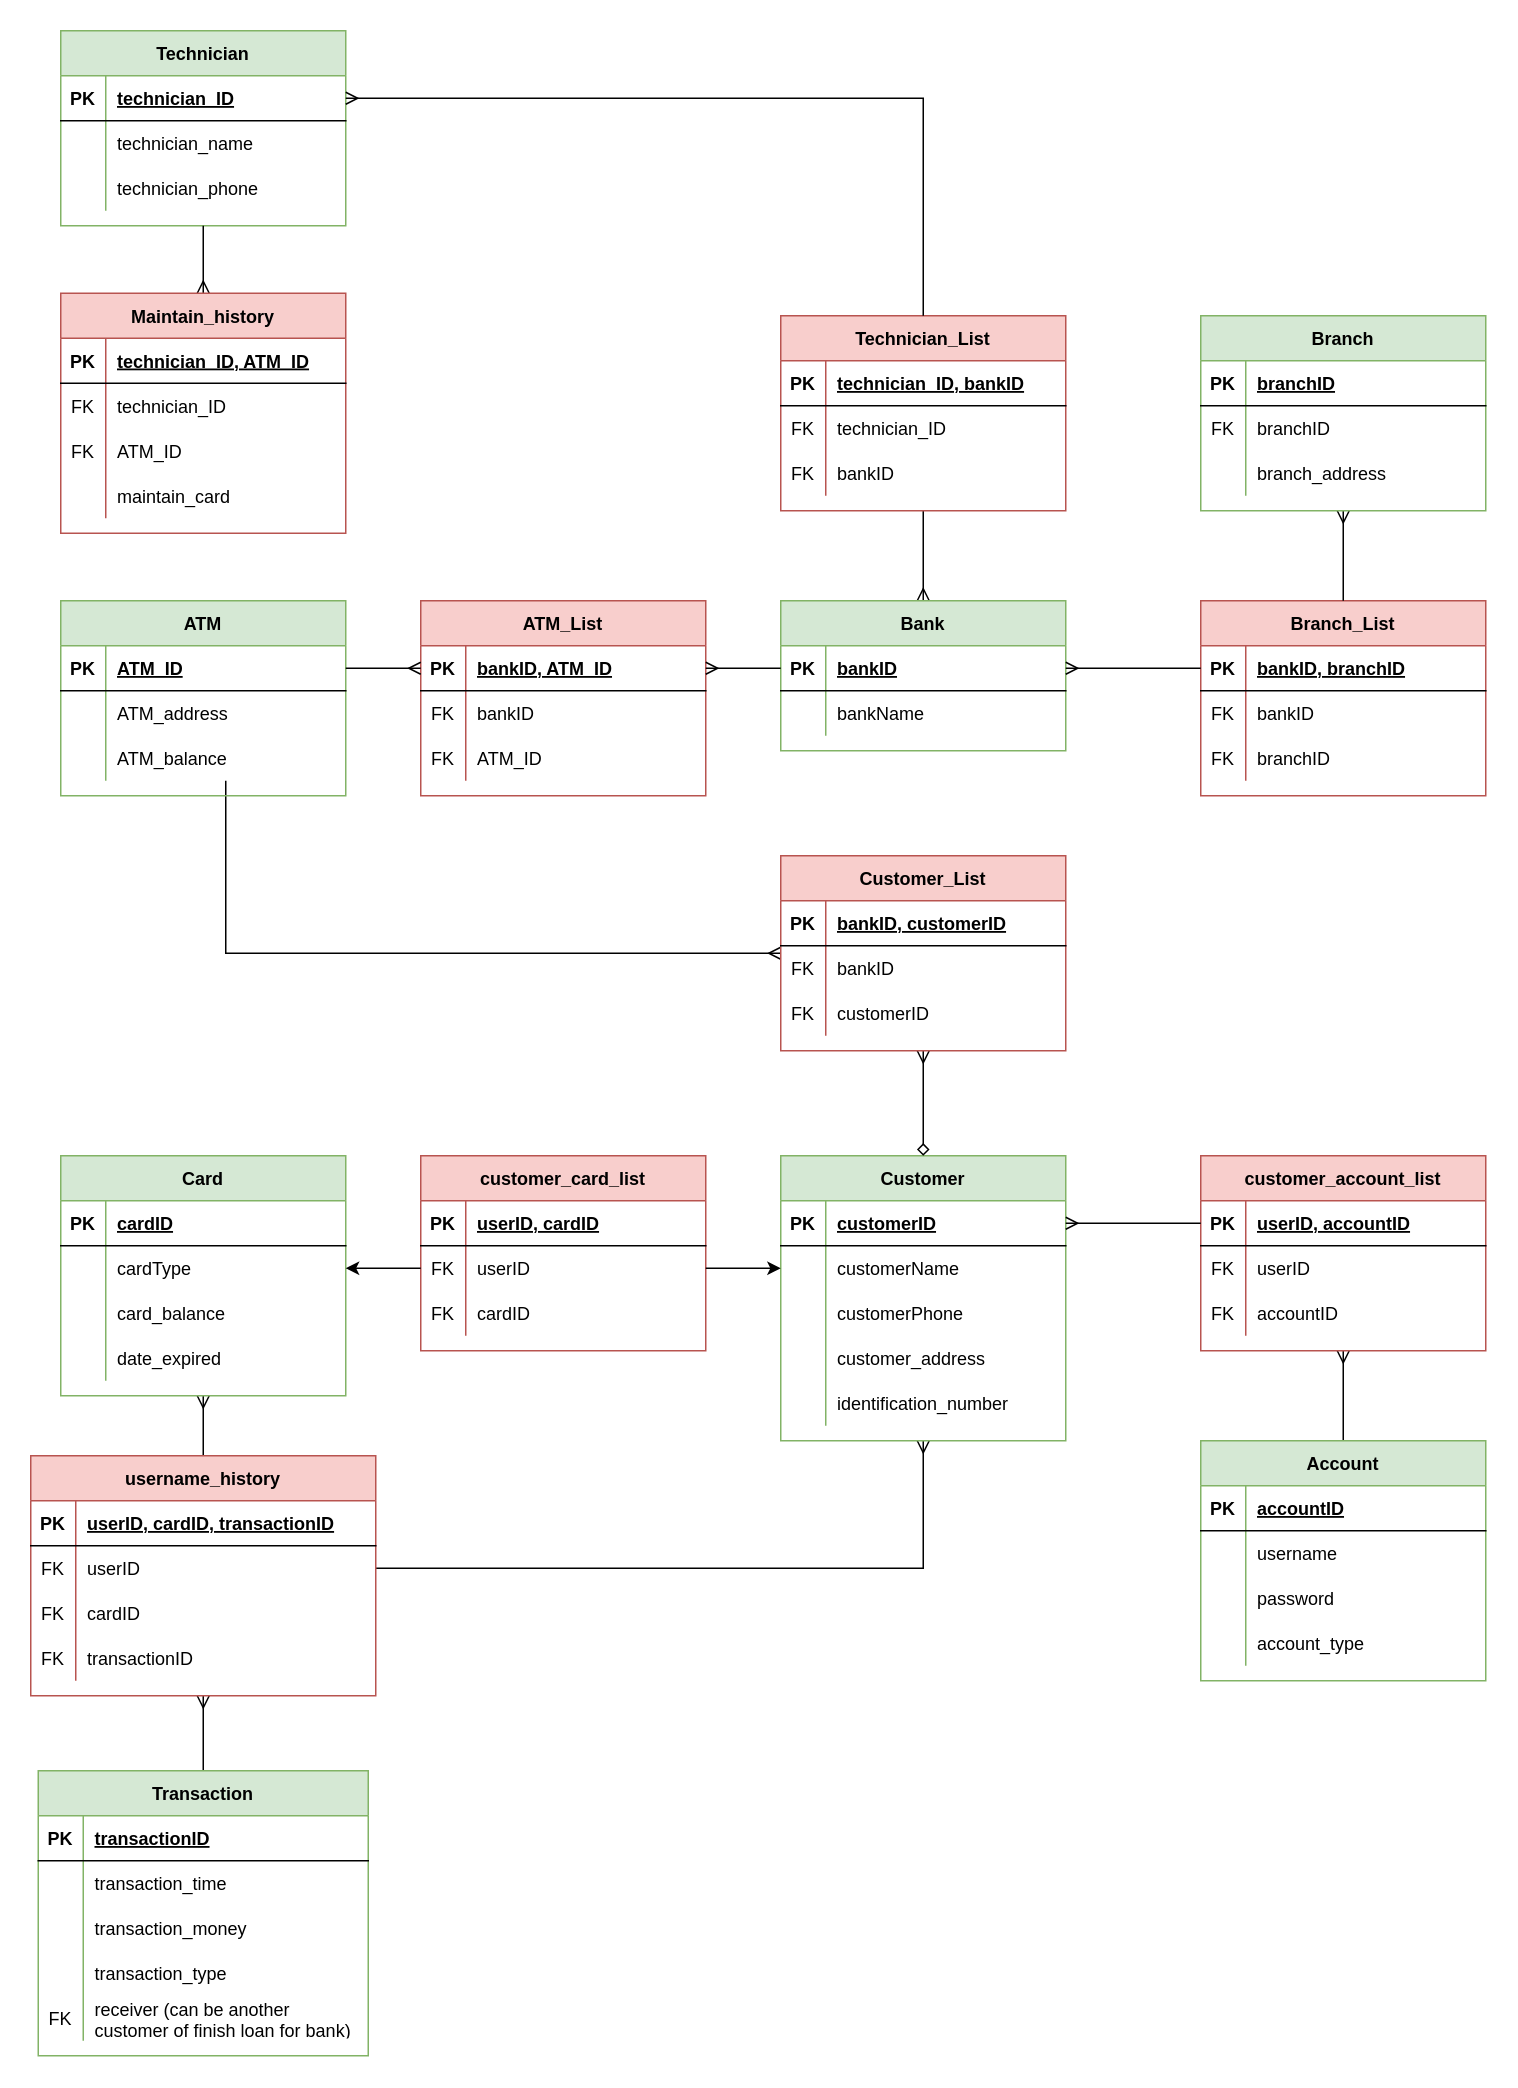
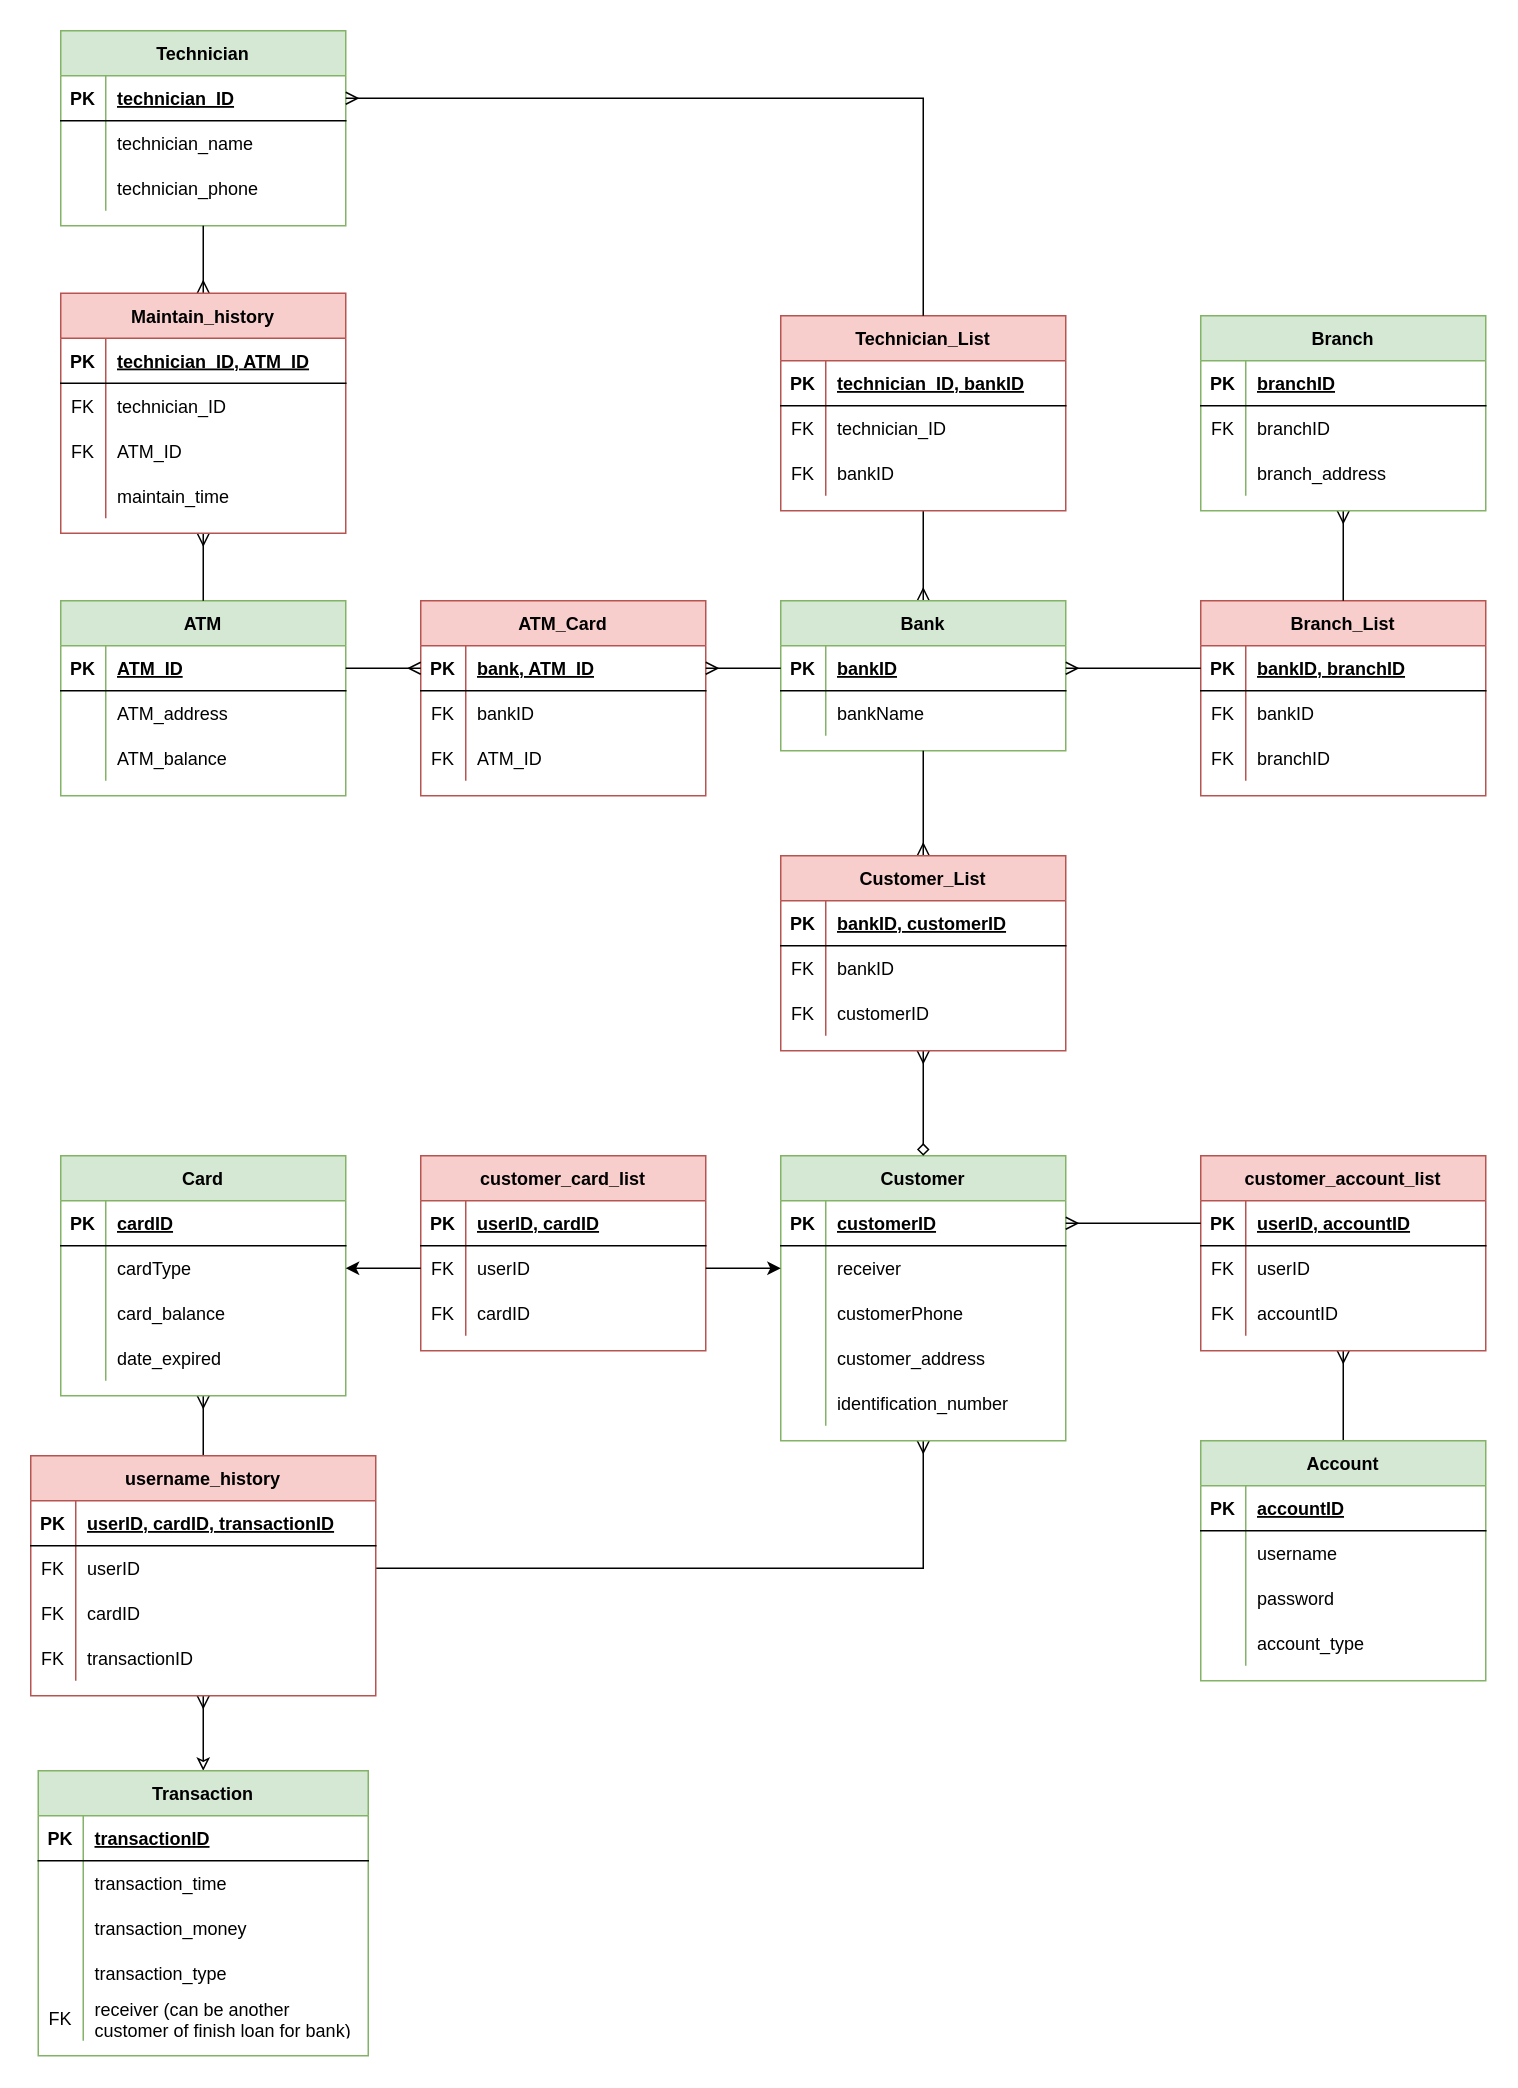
- <mxCell id="177" value="maintain_card" style="shape=partialRectangle;connectable=0;fillColor=none;top=0;left=0;bottom=0;right=0;align=left;spacingLeft=6;overflow=hidden;" parent="175" vertex="1"><mxGeometry x="30" width="160" height="30" as="geometry"><mxRectangle width="160" height="30" as="alternateBounds" /></mxGeometry></mxCell>
+ <mxCell id="177" value="maintain_time" style="shape=partialRectangle;connectable=0;fillColor=none;top=0;left=0;bottom=0;right=0;align=left;spacingLeft=6;overflow=hidden;" parent="175" vertex="1"><mxGeometry x="30" width="160" height="30" as="geometry"><mxRectangle width="160" height="30" as="alternateBounds" /></mxGeometry></mxCell>
+ <mxCell id="164" style="edgeStyle=orthogonalEdgeStyle;rounded=0;orthogonalLoop=1;jettySize=auto;html=1;entryX=0.5;entryY=0;entryDx=0;entryDy=0;startArrow=ERmany;startFill=0;endArrow=none;endFill=0;" parent="1" source="165" target="131" edge="1"><mxGeometry relative="1" as="geometry" /></mxCell>
- <mxCell id="120" value="ATM_List" style="shape=table;startSize=30;container=1;collapsible=1;childLayout=tableLayout;fixedRows=1;rowLines=0;fontStyle=1;align=center;resizeLast=1;fillColor=#f8cecc;strokeColor=#b85450;" parent="1" vertex="1"><mxGeometry x="280" y="400" width="190" height="130" as="geometry" /></mxCell>
+ <mxCell id="120" value="ATM_Card" style="shape=table;startSize=30;container=1;collapsible=1;childLayout=tableLayout;fixedRows=1;rowLines=0;fontStyle=1;align=center;resizeLast=1;fillColor=#f8cecc;strokeColor=#b85450;" parent="1" vertex="1"><mxGeometry x="280" y="400" width="190" height="130" as="geometry" /></mxCell>
- <mxCell id="123" value="bankID, ATM_ID" style="shape=partialRectangle;connectable=0;fillColor=none;top=0;left=0;bottom=0;right=0;align=left;spacingLeft=6;fontStyle=5;overflow=hidden;" parent="121" vertex="1"><mxGeometry x="30" width="160" height="30" as="geometry"><mxRectangle width="160" height="30" as="alternateBounds" /></mxGeometry></mxCell>
+ <mxCell id="123" value="bank, ATM_ID" style="shape=partialRectangle;connectable=0;fillColor=none;top=0;left=0;bottom=0;right=0;align=left;spacingLeft=6;fontStyle=5;overflow=hidden;" parent="121" vertex="1"><mxGeometry x="30" width="160" height="30" as="geometry"><mxRectangle width="160" height="30" as="alternateBounds" /></mxGeometry></mxCell>
- <mxCell id="108" style="edgeStyle=orthogonalEdgeStyle;rounded=0;orthogonalLoop=1;jettySize=auto;html=1;startArrow=ERmany;startFill=0;endArrow=none;endFill=0;" parent="1" source="110" target="140" edge="1"><mxGeometry relative="1" as="geometry" /></mxCell>
+ <mxCell id="108" style="edgeStyle=orthogonalEdgeStyle;rounded=0;orthogonalLoop=1;jettySize=auto;html=1;entryX=0.5;entryY=1;entryDx=0;entryDy=0;startArrow=ERmany;startFill=0;endArrow=none;endFill=0;" parent="1" source="110" target="101" edge="1"><mxGeometry relative="1" as="geometry" /></mxCell>
- <mxCell id="23" value="customerName" style="shape=partialRectangle;connectable=0;fillColor=none;top=0;left=0;bottom=0;right=0;align=left;spacingLeft=6;overflow=hidden;" parent="21" vertex="1"><mxGeometry x="30" width="160" height="30" as="geometry"><mxRectangle width="160" height="30" as="alternateBounds" /></mxGeometry></mxCell>
+ <mxCell id="23" value="receiver" style="shape=partialRectangle;connectable=0;fillColor=none;top=0;left=0;bottom=0;right=0;align=left;spacingLeft=6;overflow=hidden;" parent="21" vertex="1"><mxGeometry x="30" width="160" height="30" as="geometry"><mxRectangle width="160" height="30" as="alternateBounds" /></mxGeometry></mxCell>
- <mxCell id="45" style="edgeStyle=orthogonalEdgeStyle;rounded=0;orthogonalLoop=1;jettySize=auto;html=1;entryX=0.5;entryY=0;entryDx=0;entryDy=0;startArrow=ERmany;startFill=0;endArrow=none;endFill=0;" parent="1" source="46" target="59" edge="1"><mxGeometry relative="1" as="geometry" /></mxCell>
+ <mxCell id="45" style="edgeStyle=orthogonalEdgeStyle;rounded=0;orthogonalLoop=1;jettySize=auto;html=1;entryX=0.5;entryY=0;entryDx=0;entryDy=0;startArrow=ERmany;startFill=0;endArrow=classic;endFill=0;" parent="1" source="46" target="59" edge="1"><mxGeometry relative="1" as="geometry" /></mxCell>
